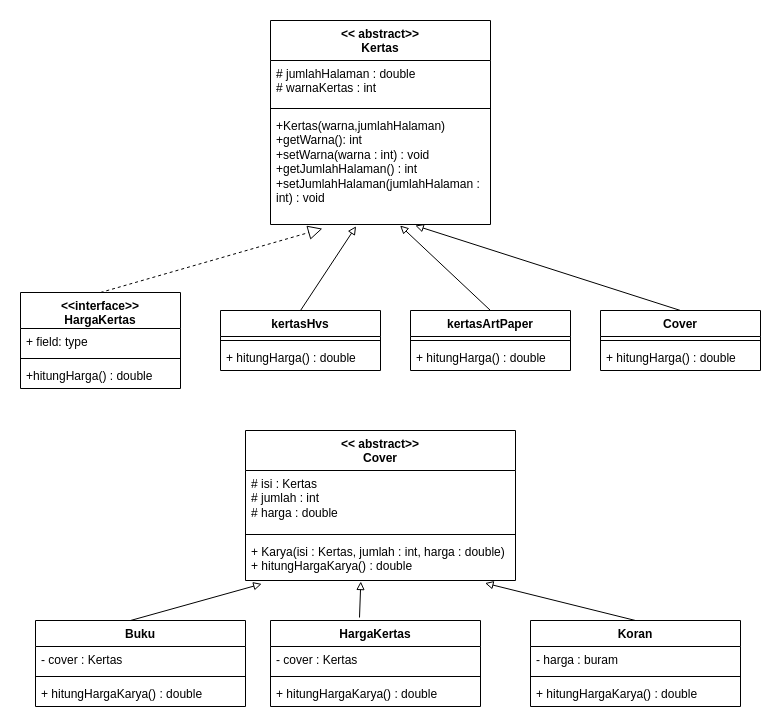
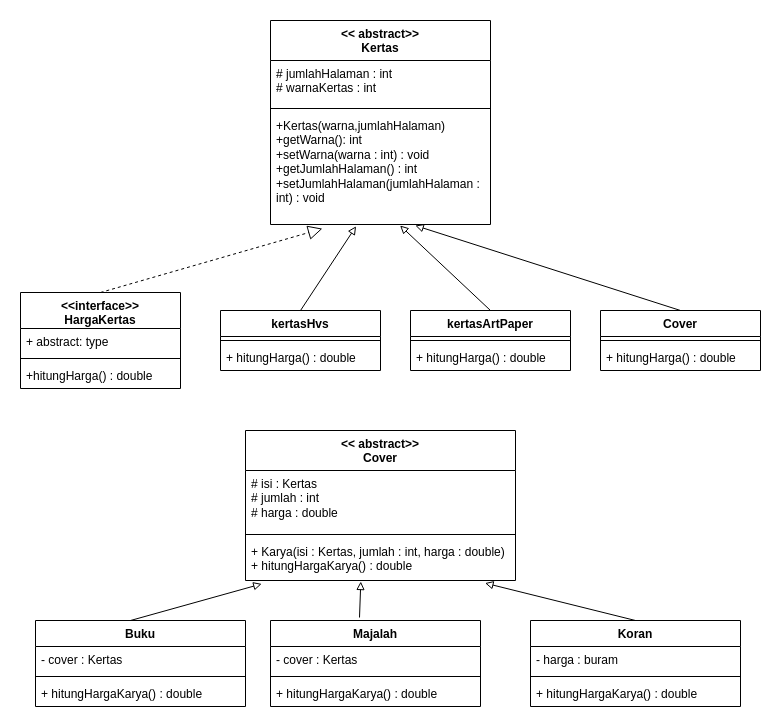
- <mxCell id="3" value="# jumlahHalaman : double&lt;div&gt;# warnaKertas : int&lt;/div&gt;" style="text;strokeColor=none;fillColor=none;align=left;verticalAlign=top;spacingLeft=4;spacingRight=4;overflow=hidden;rotatable=0;points=[[0,0.5],[1,0.5]];portConstraint=eastwest;whiteSpace=wrap;html=1;" vertex="1" parent="2"><mxGeometry y="40" width="220" height="44" as="geometry" /></mxCell>
+ <mxCell id="3" value="# jumlahHalaman : int&lt;div&gt;# warnaKertas : int&lt;/div&gt;" style="text;strokeColor=none;fillColor=none;align=left;verticalAlign=top;spacingLeft=4;spacingRight=4;overflow=hidden;rotatable=0;points=[[0,0.5],[1,0.5]];portConstraint=eastwest;whiteSpace=wrap;html=1;" vertex="1" parent="2"><mxGeometry y="40" width="220" height="44" as="geometry" /></mxCell>
- <mxCell id="7" value="+ field: type" style="text;strokeColor=none;fillColor=none;align=left;verticalAlign=top;spacingLeft=4;spacingRight=4;overflow=hidden;rotatable=0;points=[[0,0.5],[1,0.5]];portConstraint=eastwest;whiteSpace=wrap;html=1;" vertex="1" parent="6"><mxGeometry y="36" width="160" height="26" as="geometry" /></mxCell>
+ <mxCell id="7" value="+ abstract: type" style="text;strokeColor=none;fillColor=none;align=left;verticalAlign=top;spacingLeft=4;spacingRight=4;overflow=hidden;rotatable=0;points=[[0,0.5],[1,0.5]];portConstraint=eastwest;whiteSpace=wrap;html=1;" vertex="1" parent="6"><mxGeometry y="36" width="160" height="26" as="geometry" /></mxCell>
- <mxCell id="31" value="HargaKertas" style="swimlane;fontStyle=1;align=center;verticalAlign=top;childLayout=stackLayout;horizontal=1;startSize=26;horizontalStack=0;resizeParent=1;resizeParentMax=0;resizeLast=0;collapsible=1;marginBottom=0;whiteSpace=wrap;html=1;" vertex="1" parent="1"><mxGeometry x="270" y="620" width="210" height="86" as="geometry" /></mxCell>
+ <mxCell id="31" value="Majalah" style="swimlane;fontStyle=1;align=center;verticalAlign=top;childLayout=stackLayout;horizontal=1;startSize=26;horizontalStack=0;resizeParent=1;resizeParentMax=0;resizeLast=0;collapsible=1;marginBottom=0;whiteSpace=wrap;html=1;" vertex="1" parent="1"><mxGeometry x="270" y="620" width="210" height="86" as="geometry" /></mxCell>
